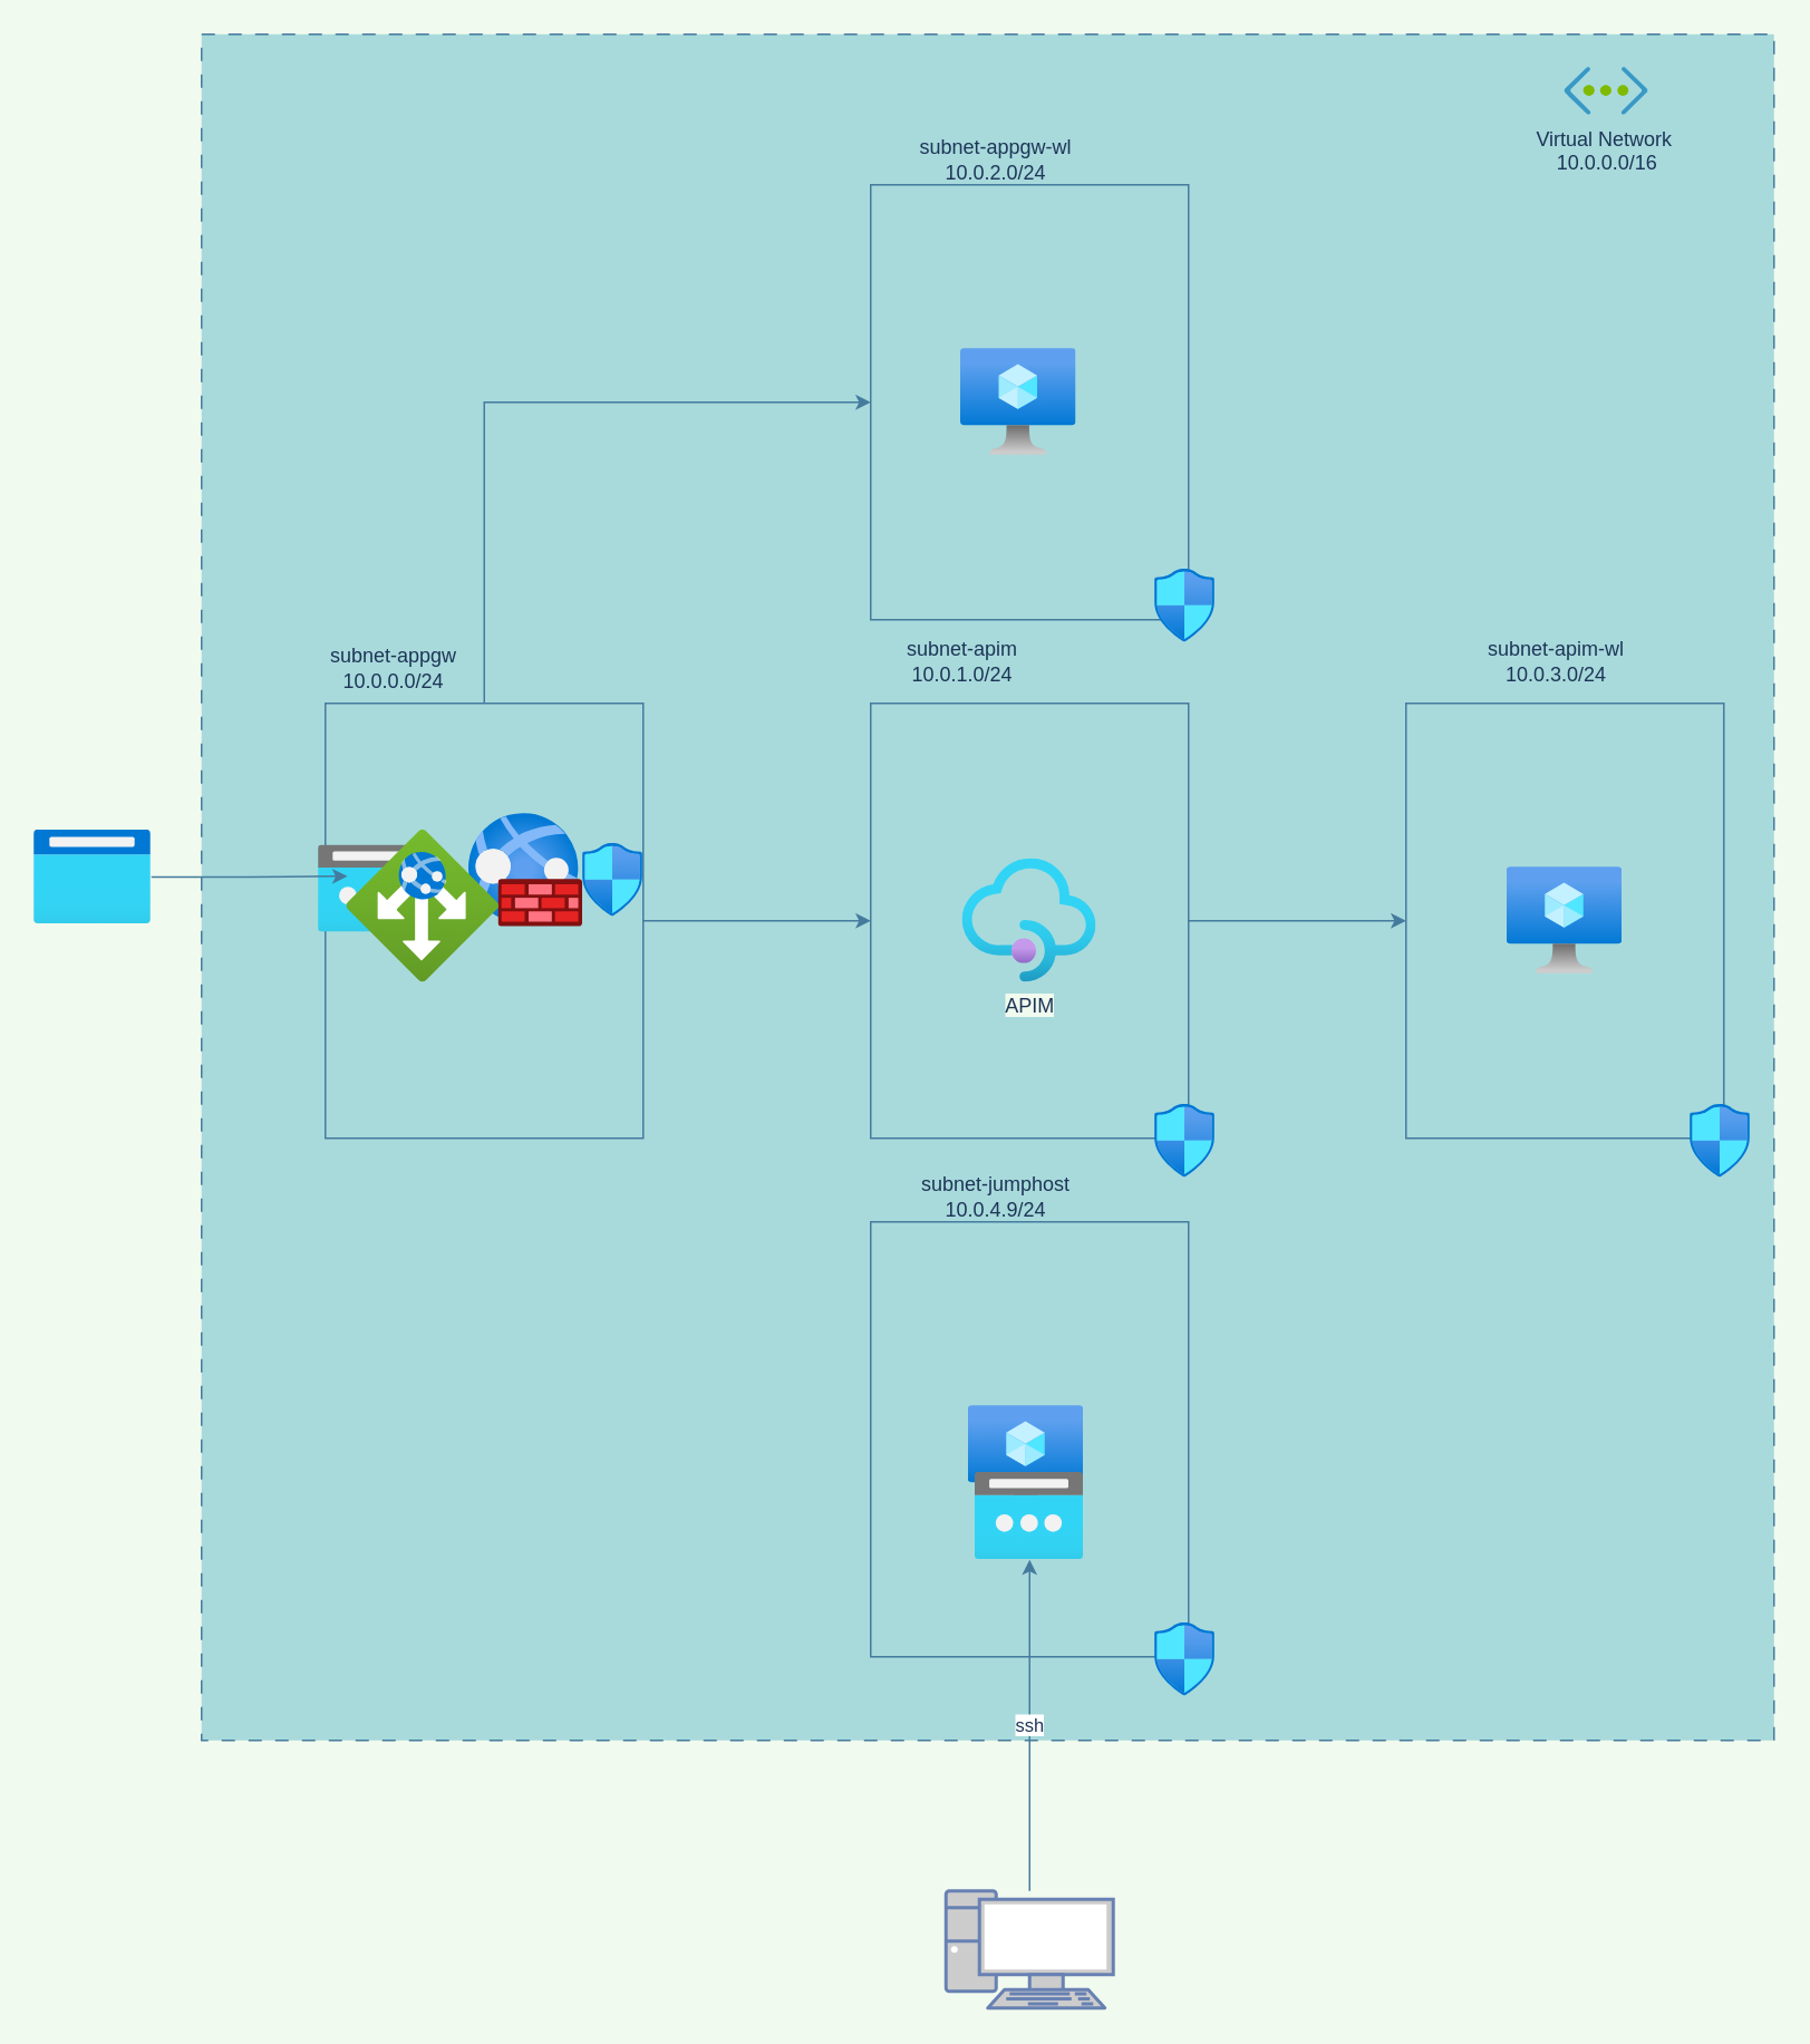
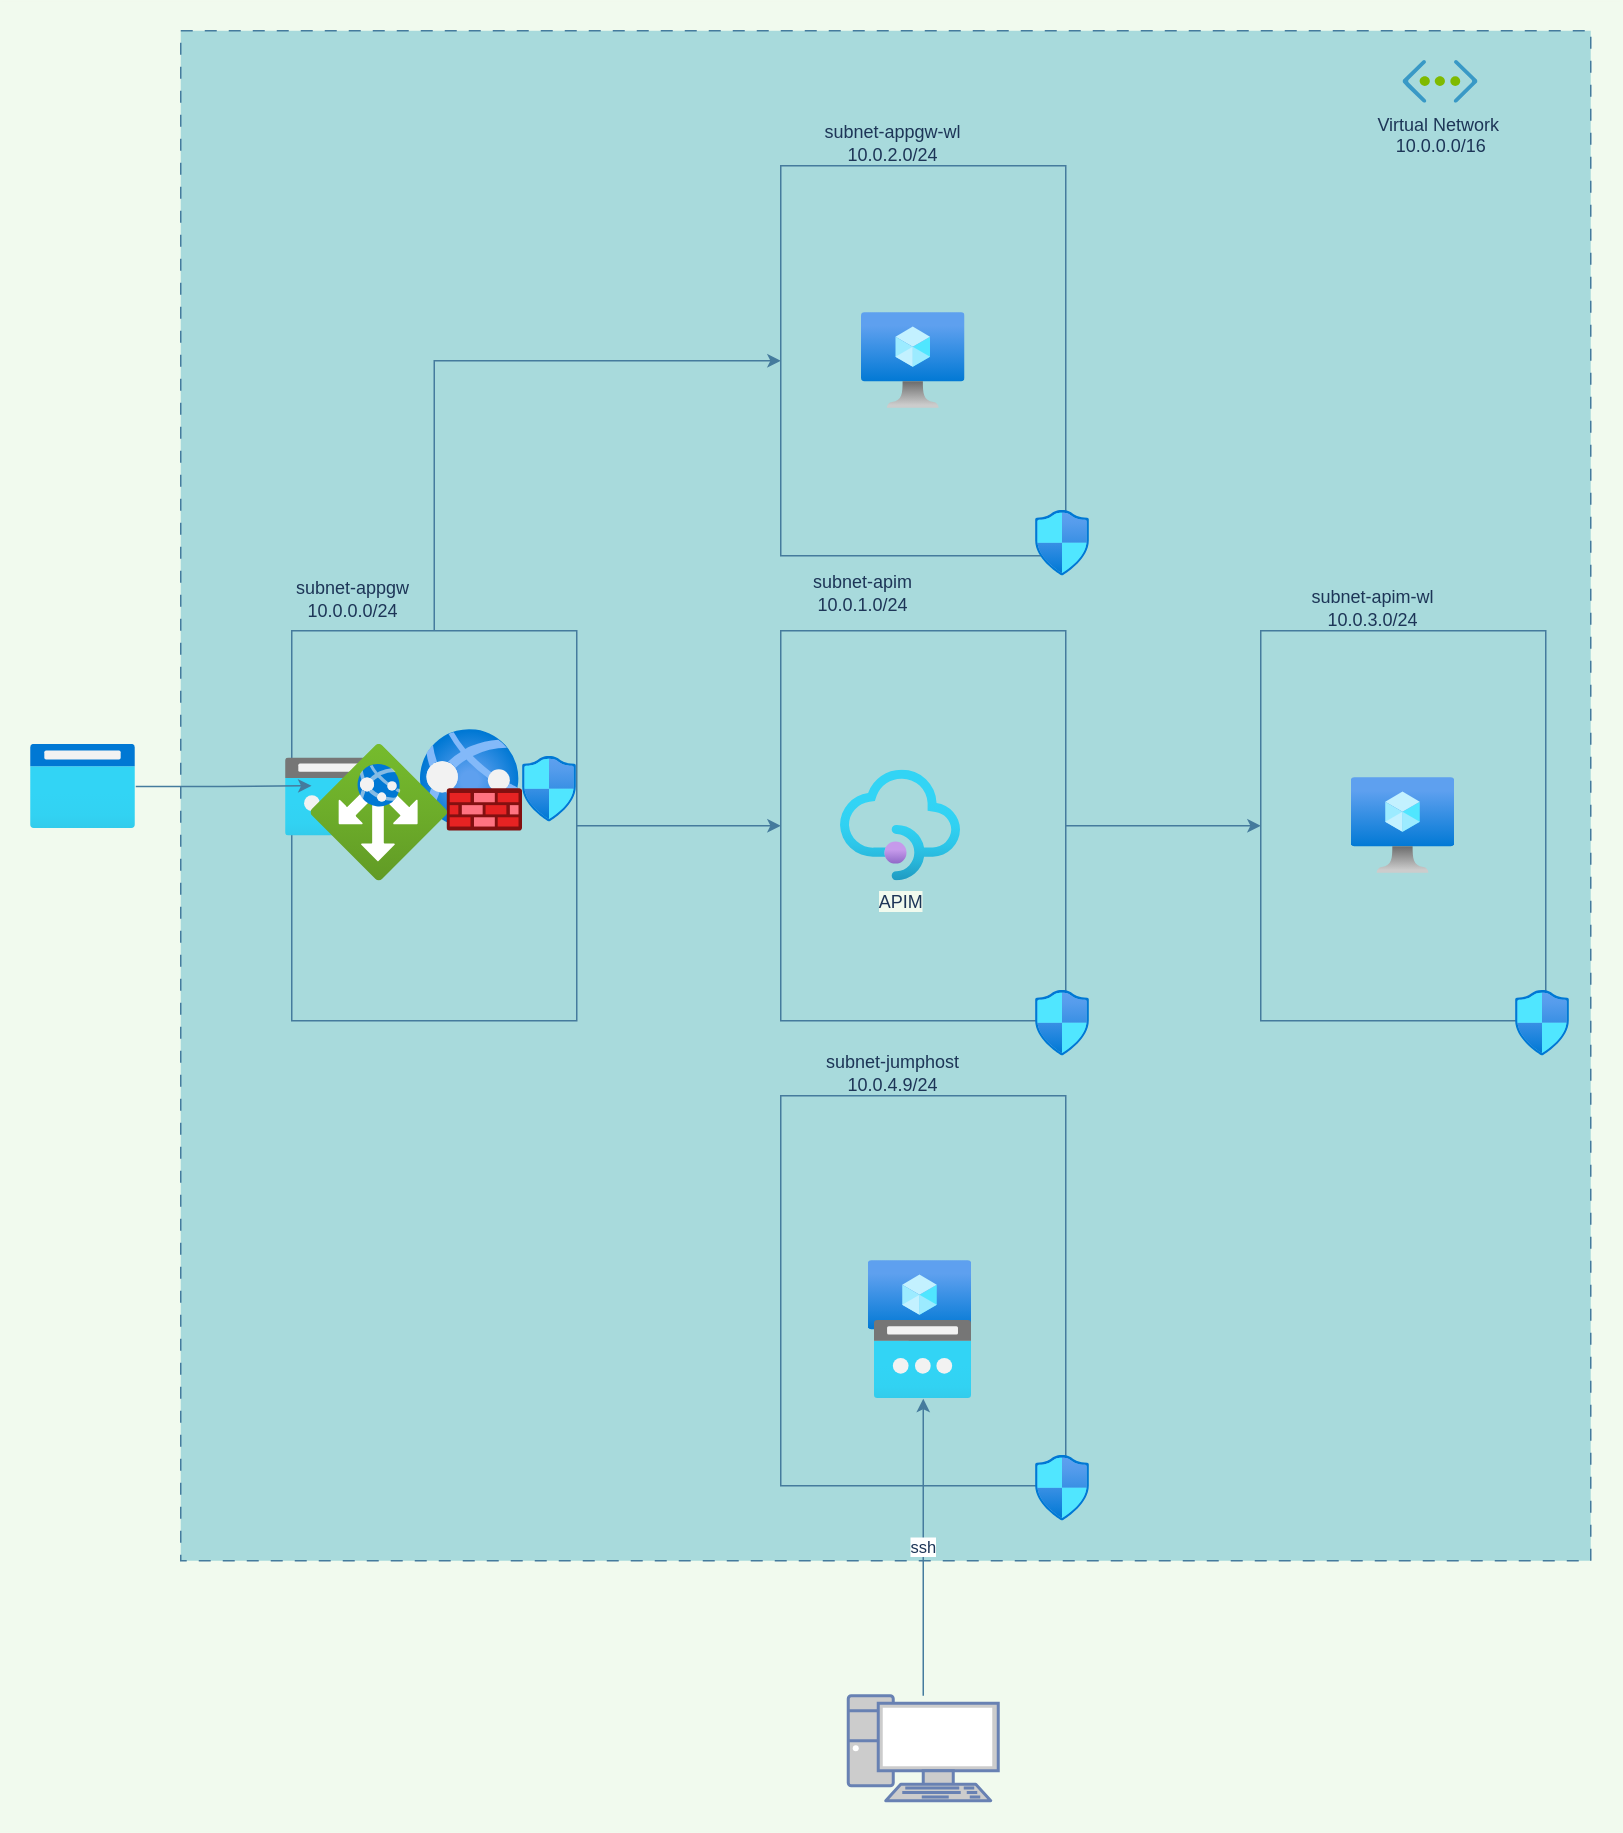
- <mxCell id="23" value="subnet-apim-wl&lt;br&gt;10.0.3.0/24" style="text;html=1;strokeColor=none;fillColor=none;align=center;verticalAlign=middle;whiteSpace=wrap;rounded=0;fontColor=#1D3557;" parent="1" vertex="1"><mxGeometry x="855" y="380" width="150" height="30" as="geometry" /></mxCell>
+ <mxCell id="23" value="subnet-apim-wl&lt;br&gt;10.0.3.0/24" style="text;html=1;strokeColor=none;fillColor=none;align=center;verticalAlign=middle;whiteSpace=wrap;rounded=0;fontColor=#1D3557;" parent="1" vertex="1"><mxGeometry x="840" y="390" width="150" height="30" as="geometry" /></mxCell>
- <mxCell id="15" value="APIM" style="image;aspect=fixed;html=1;points=[];align=center;fontSize=12;image=img/lib/azure2/app_services/API_Management_Services.svg;labelBackgroundColor=#F1FAEE;fillColor=#A8DADC;strokeColor=#457B9D;fontColor=#1D3557;" parent="1" vertex="1"><mxGeometry x="575" y="513.08" width="80" height="73.84" as="geometry" /></mxCell>
+ <mxCell id="15" value="APIM" style="image;aspect=fixed;html=1;points=[];align=center;fontSize=12;image=img/lib/azure2/app_services/API_Management_Services.svg;labelBackgroundColor=#F1FAEE;fillColor=#A8DADC;strokeColor=#457B9D;fontColor=#1D3557;" parent="1" vertex="1"><mxGeometry x="560" y="513.08" width="80" height="73.84" as="geometry" /></mxCell>
